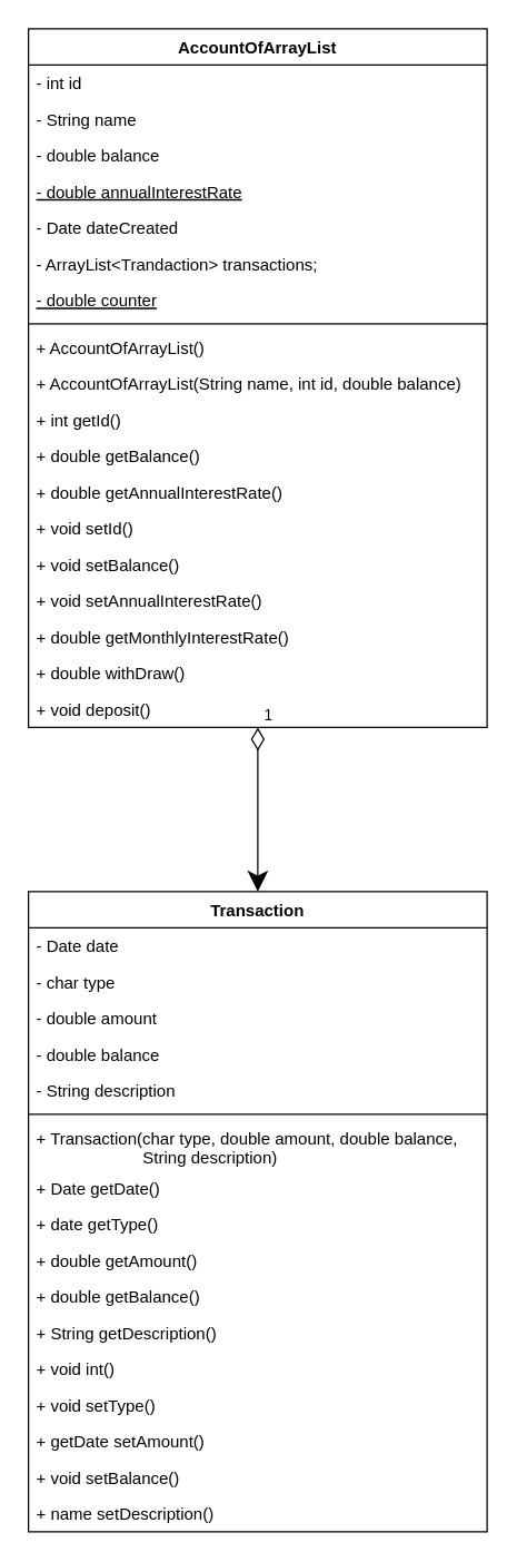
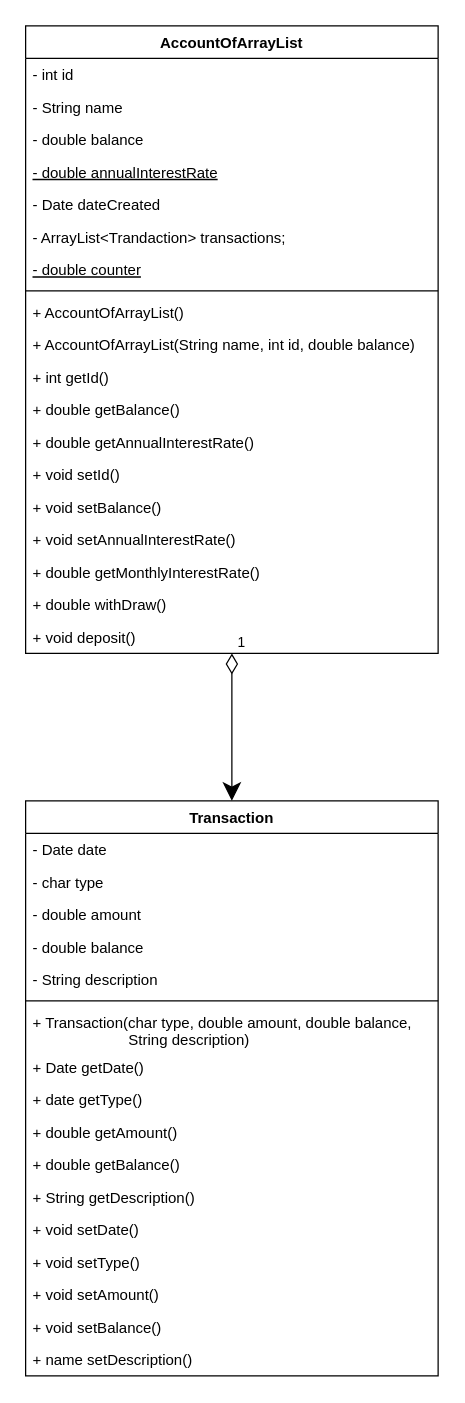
- <mxCell id="35" value="+ void int()" style="text;strokeColor=none;fillColor=none;align=left;verticalAlign=top;spacingLeft=4;spacingRight=4;overflow=hidden;rotatable=0;points=[[0,0.5],[1,0.5]];portConstraint=eastwest;" vertex="1" parent="22"><mxGeometry y="330" width="330" height="26" as="geometry" /></mxCell>
+ <mxCell id="35" value="+ void setDate()" style="text;strokeColor=none;fillColor=none;align=left;verticalAlign=top;spacingLeft=4;spacingRight=4;overflow=hidden;rotatable=0;points=[[0,0.5],[1,0.5]];portConstraint=eastwest;" vertex="1" parent="22"><mxGeometry y="330" width="330" height="26" as="geometry" /></mxCell>
- <mxCell id="37" value="+ getDate setAmount()" style="text;strokeColor=none;fillColor=none;align=left;verticalAlign=top;spacingLeft=4;spacingRight=4;overflow=hidden;rotatable=0;points=[[0,0.5],[1,0.5]];portConstraint=eastwest;" vertex="1" parent="22"><mxGeometry y="382" width="330" height="26" as="geometry" /></mxCell>
+ <mxCell id="37" value="+ void setAmount()" style="text;strokeColor=none;fillColor=none;align=left;verticalAlign=top;spacingLeft=4;spacingRight=4;overflow=hidden;rotatable=0;points=[[0,0.5],[1,0.5]];portConstraint=eastwest;" vertex="1" parent="22"><mxGeometry y="382" width="330" height="26" as="geometry" /></mxCell>
